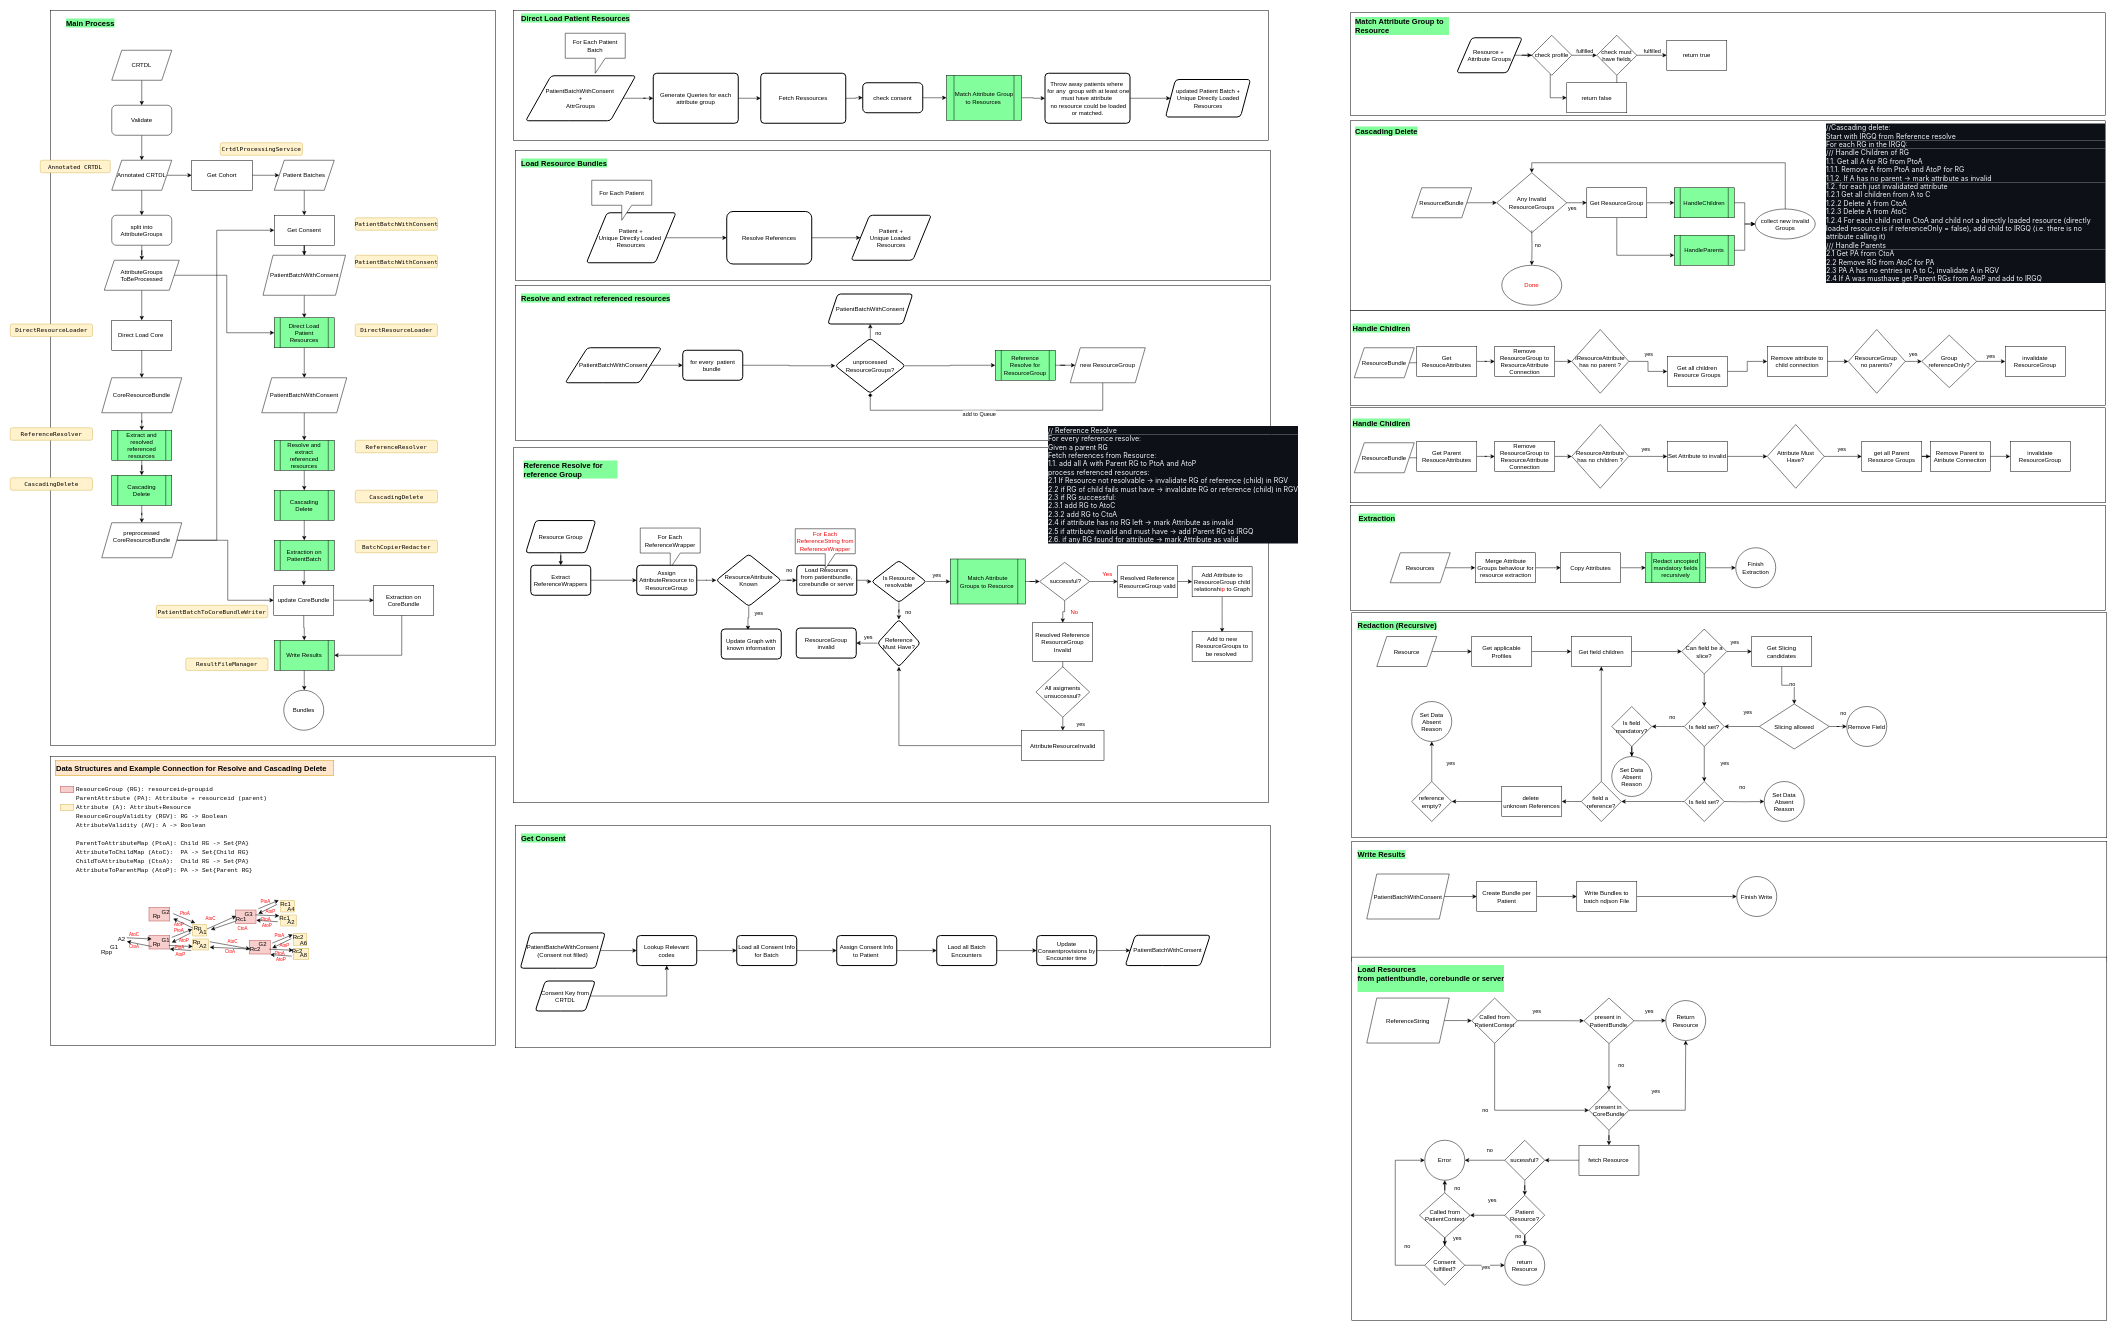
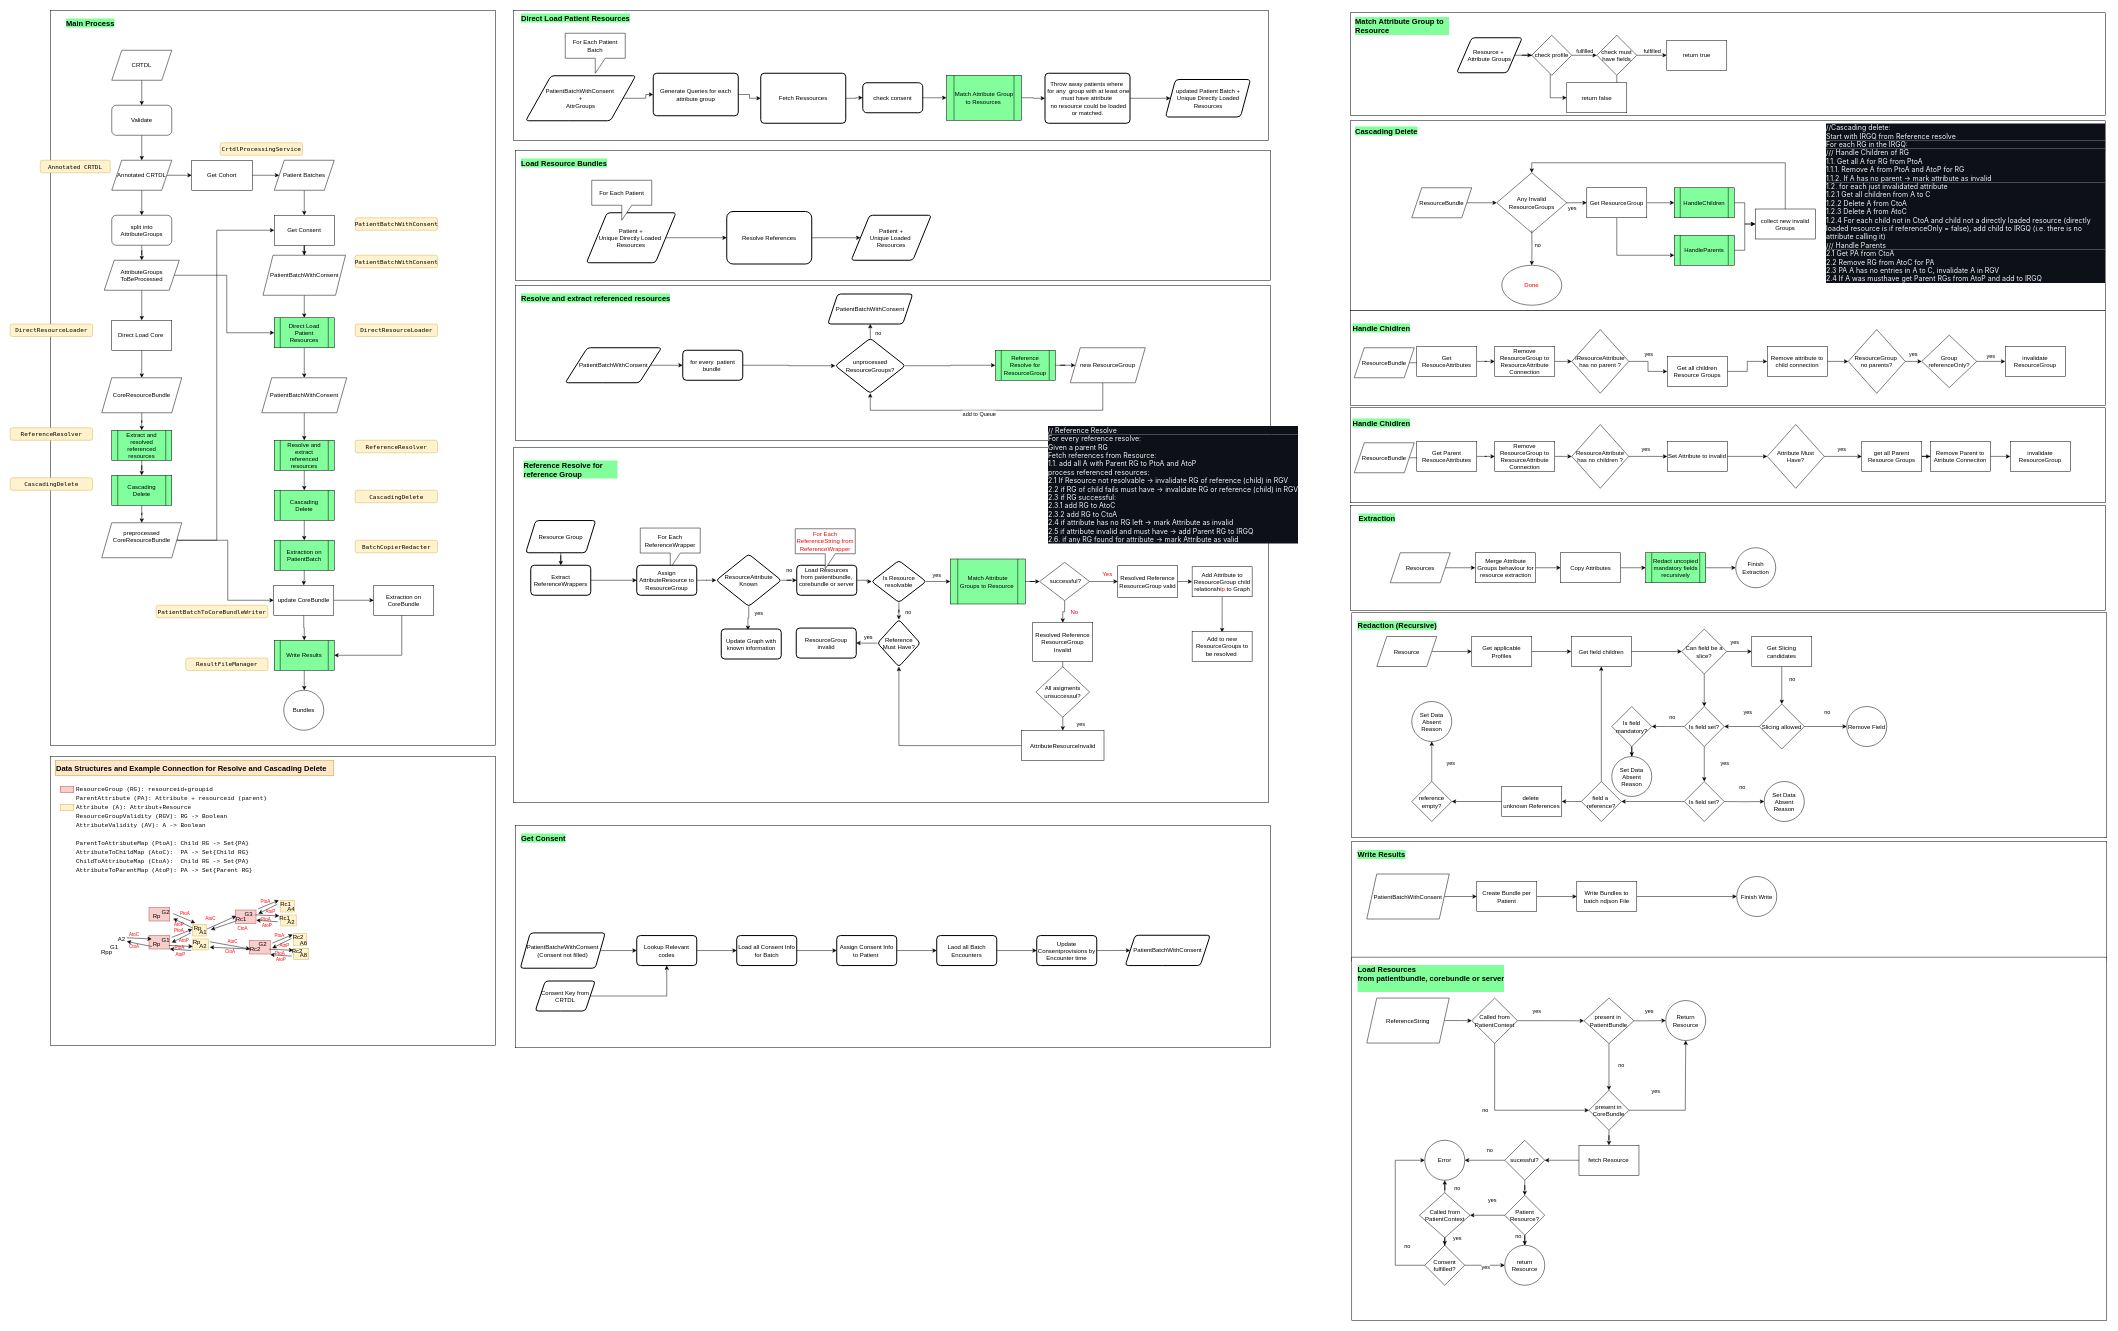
- <mxCell id="77" value="Generate Queries for each attribute group" style="rounded=1;whiteSpace=wrap;html=1;absoluteArcSize=1;arcSize=14;strokeWidth=2;" parent="1" vertex="1"><mxGeometry x="1306" y="146" width="170" height="100" as="geometry" /></mxCell>
+ <mxCell id="77" value="Generate Queries for each attribute group" style="rounded=1;whiteSpace=wrap;html=1;absoluteArcSize=1;arcSize=14;strokeWidth=2;" parent="1" vertex="1"><mxGeometry x="1306" y="146" width="170" height="85" as="geometry" /></mxCell>
- <mxCell id="230" value="collect new invalid Groups" style="ellipse;whiteSpace=wrap;html=1;" parent="1" vertex="1"><mxGeometry x="3510" y="417.5" width="120" height="60" as="geometry" /></mxCell>
+ <mxCell id="230" value="collect new invalid Groups" style="whiteSpace=wrap;html=1;" parent="1" vertex="1"><mxGeometry x="3510" y="417.5" width="120" height="60" as="geometry" /></mxCell>
- <mxCell id="187" style="edgeStyle=orthogonalEdgeStyle;rounded=0;orthogonalLoop=1;jettySize=auto;html=1;endArrow=diamond;" parent="1" source="189" target="184" edge="1"><mxGeometry relative="1" as="geometry"><Array as="points"><mxPoint x="2205" y="820" /><mxPoint x="1740" y="820" /></Array></mxGeometry></mxCell>
+ <mxCell id="187" style="edgeStyle=orthogonalEdgeStyle;rounded=0;orthogonalLoop=1;jettySize=auto;html=1;" parent="1" source="189" target="184" edge="1"><mxGeometry relative="1" as="geometry"><Array as="points"><mxPoint x="2205" y="820" /><mxPoint x="1740" y="820" /></Array></mxGeometry></mxCell>
- <mxCell id="59" value="Slicing allowed" style="rhombus;whiteSpace=wrap;html=1;rounded=0;" parent="1" vertex="1"><mxGeometry x="3518.03" y="1407.5" width="140" height="90" as="geometry" /></mxCell>
+ <mxCell id="59" value="Slicing allowed" style="rhombus;whiteSpace=wrap;html=1;rounded=0;" parent="1" vertex="1"><mxGeometry x="3518.03" y="1407.5" width="90" height="90" as="geometry" /></mxCell>
